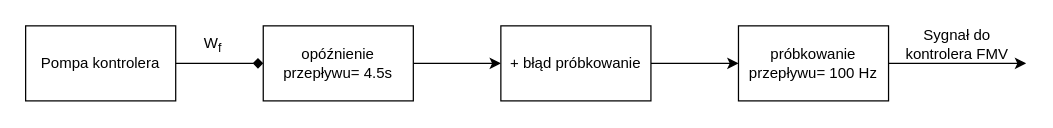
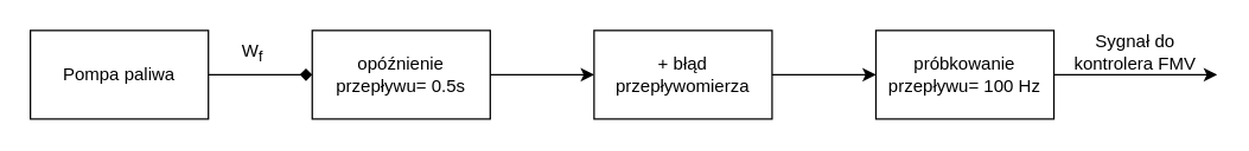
- <mxCell id="3" value="Pompa kontrolera" style="rounded=0;whiteSpace=wrap;html=1;" vertex="1" parent="1"><mxGeometry x="20" y="20" width="120" height="60" as="geometry" /></mxCell>
+ <mxCell id="3" value="Pompa paliwa" style="rounded=0;whiteSpace=wrap;html=1;" vertex="1" parent="1"><mxGeometry x="20" y="20" width="120" height="60" as="geometry" /></mxCell>
- <mxCell id="5" value="opóźnienie przepływu= 4.5s" style="rounded=0;whiteSpace=wrap;html=1;" vertex="1" parent="1"><mxGeometry x="210" y="20" width="120" height="60" as="geometry" /></mxCell>
+ <mxCell id="5" value="opóźnienie przepływu= 0.5s" style="rounded=0;whiteSpace=wrap;html=1;" vertex="1" parent="1"><mxGeometry x="210" y="20" width="120" height="60" as="geometry" /></mxCell>
- <mxCell id="7" value="+ błąd próbkowanie" style="rounded=0;whiteSpace=wrap;html=1;" vertex="1" parent="1"><mxGeometry x="400" y="20" width="120" height="60" as="geometry" /></mxCell>
+ <mxCell id="7" value="+ błąd przepływomierza" style="rounded=0;whiteSpace=wrap;html=1;" vertex="1" parent="1"><mxGeometry x="400" y="20" width="120" height="60" as="geometry" /></mxCell>
